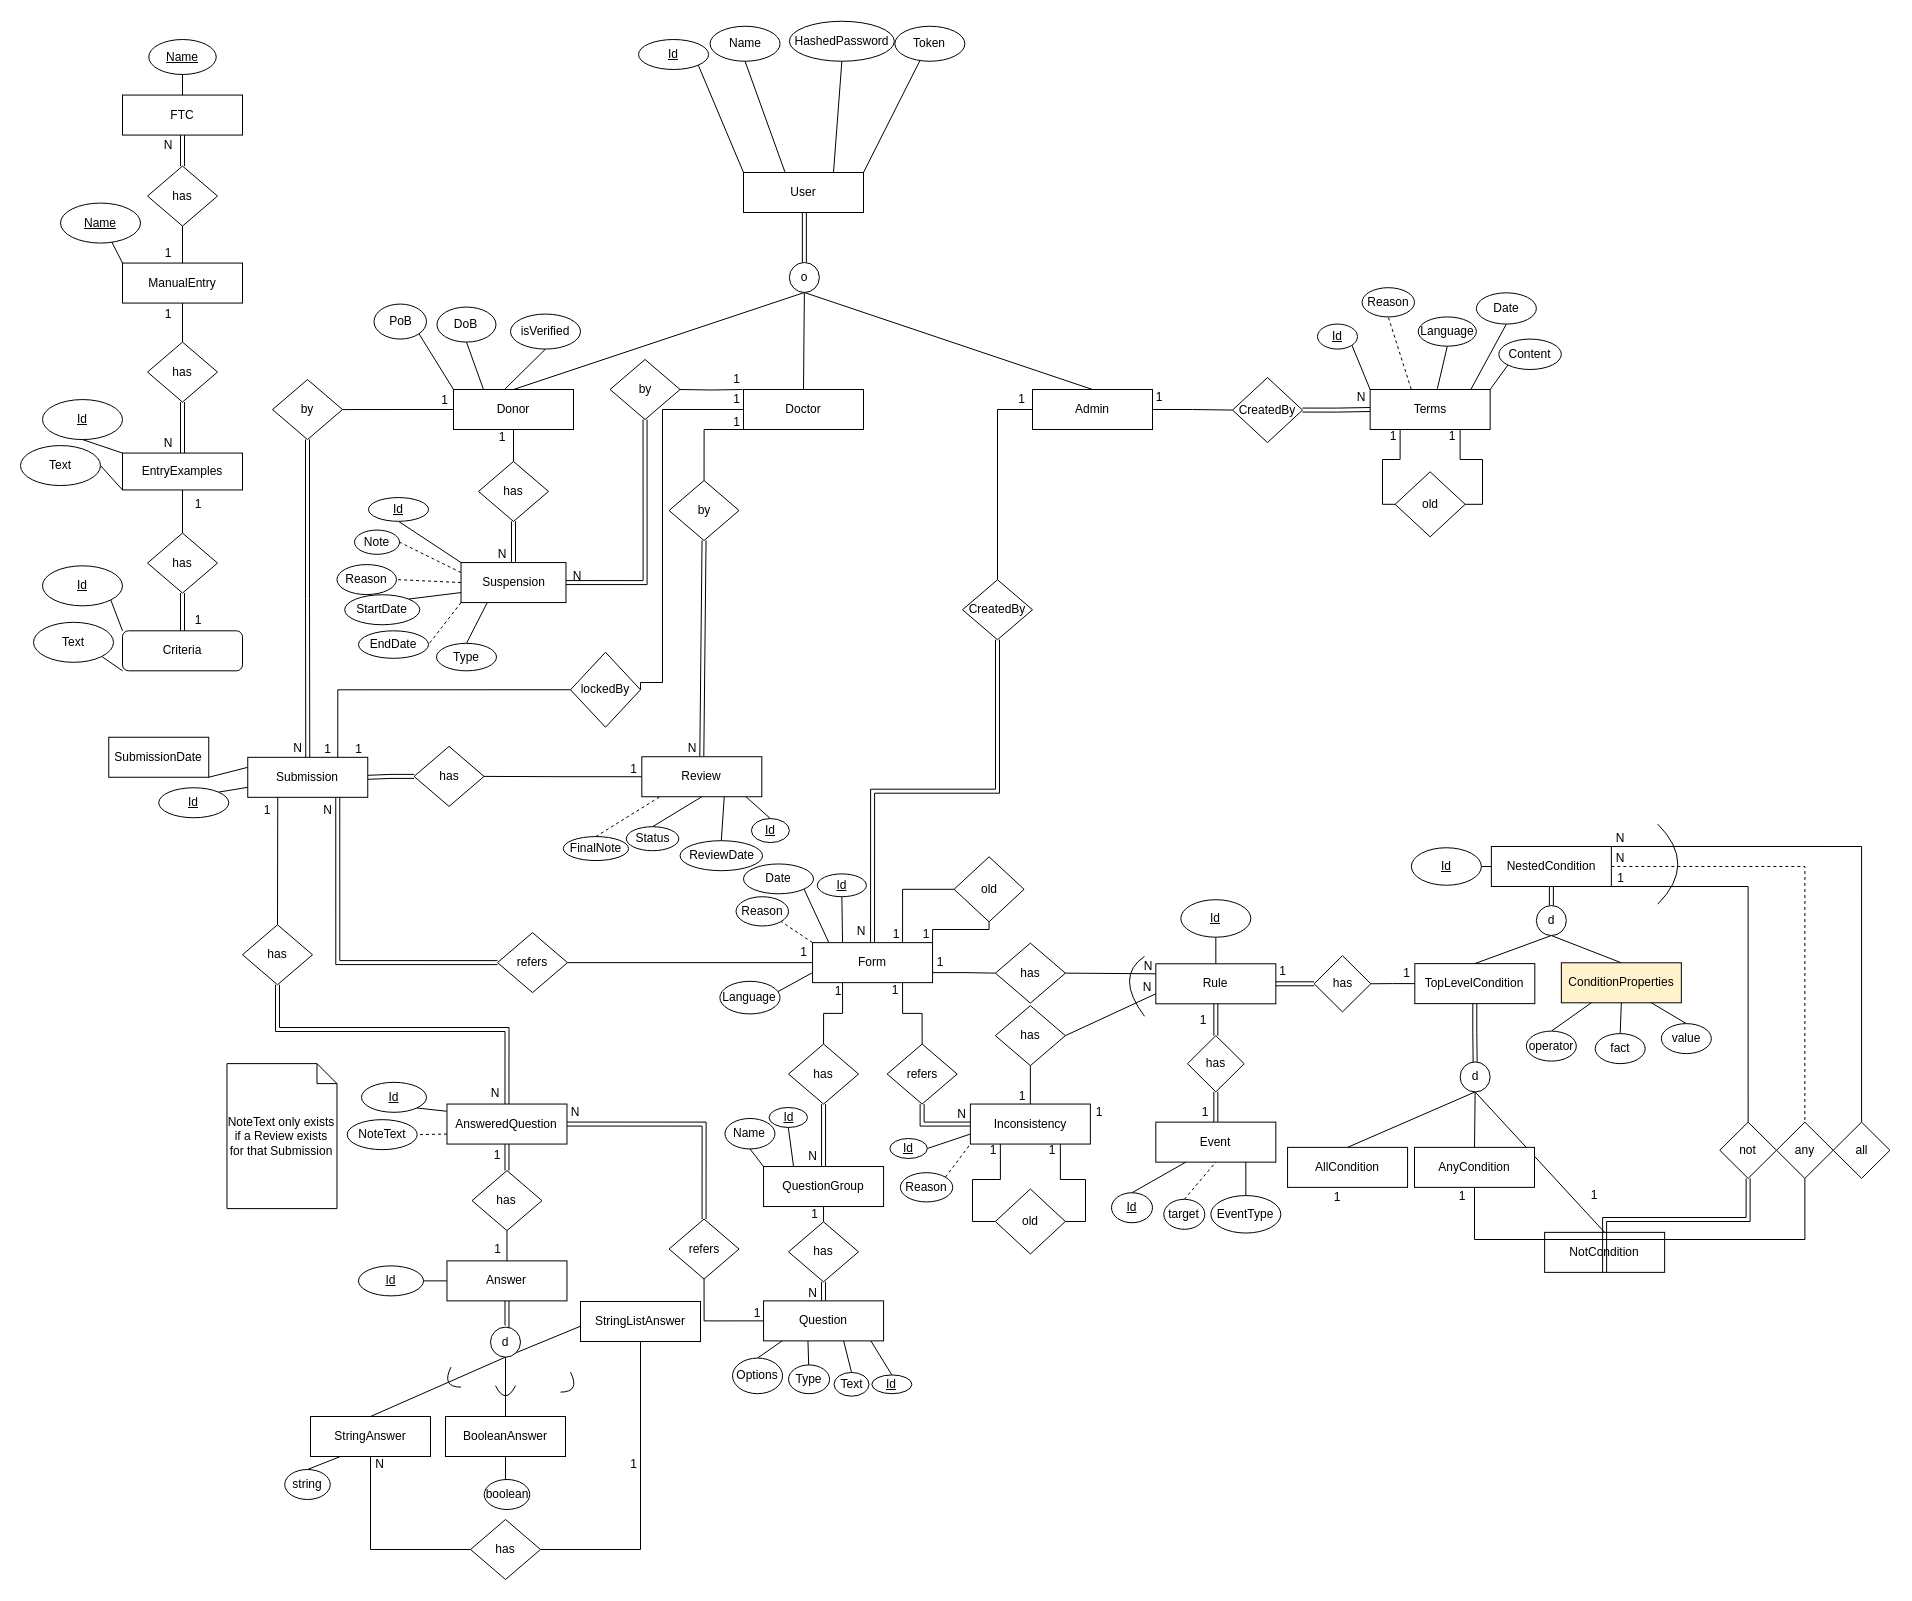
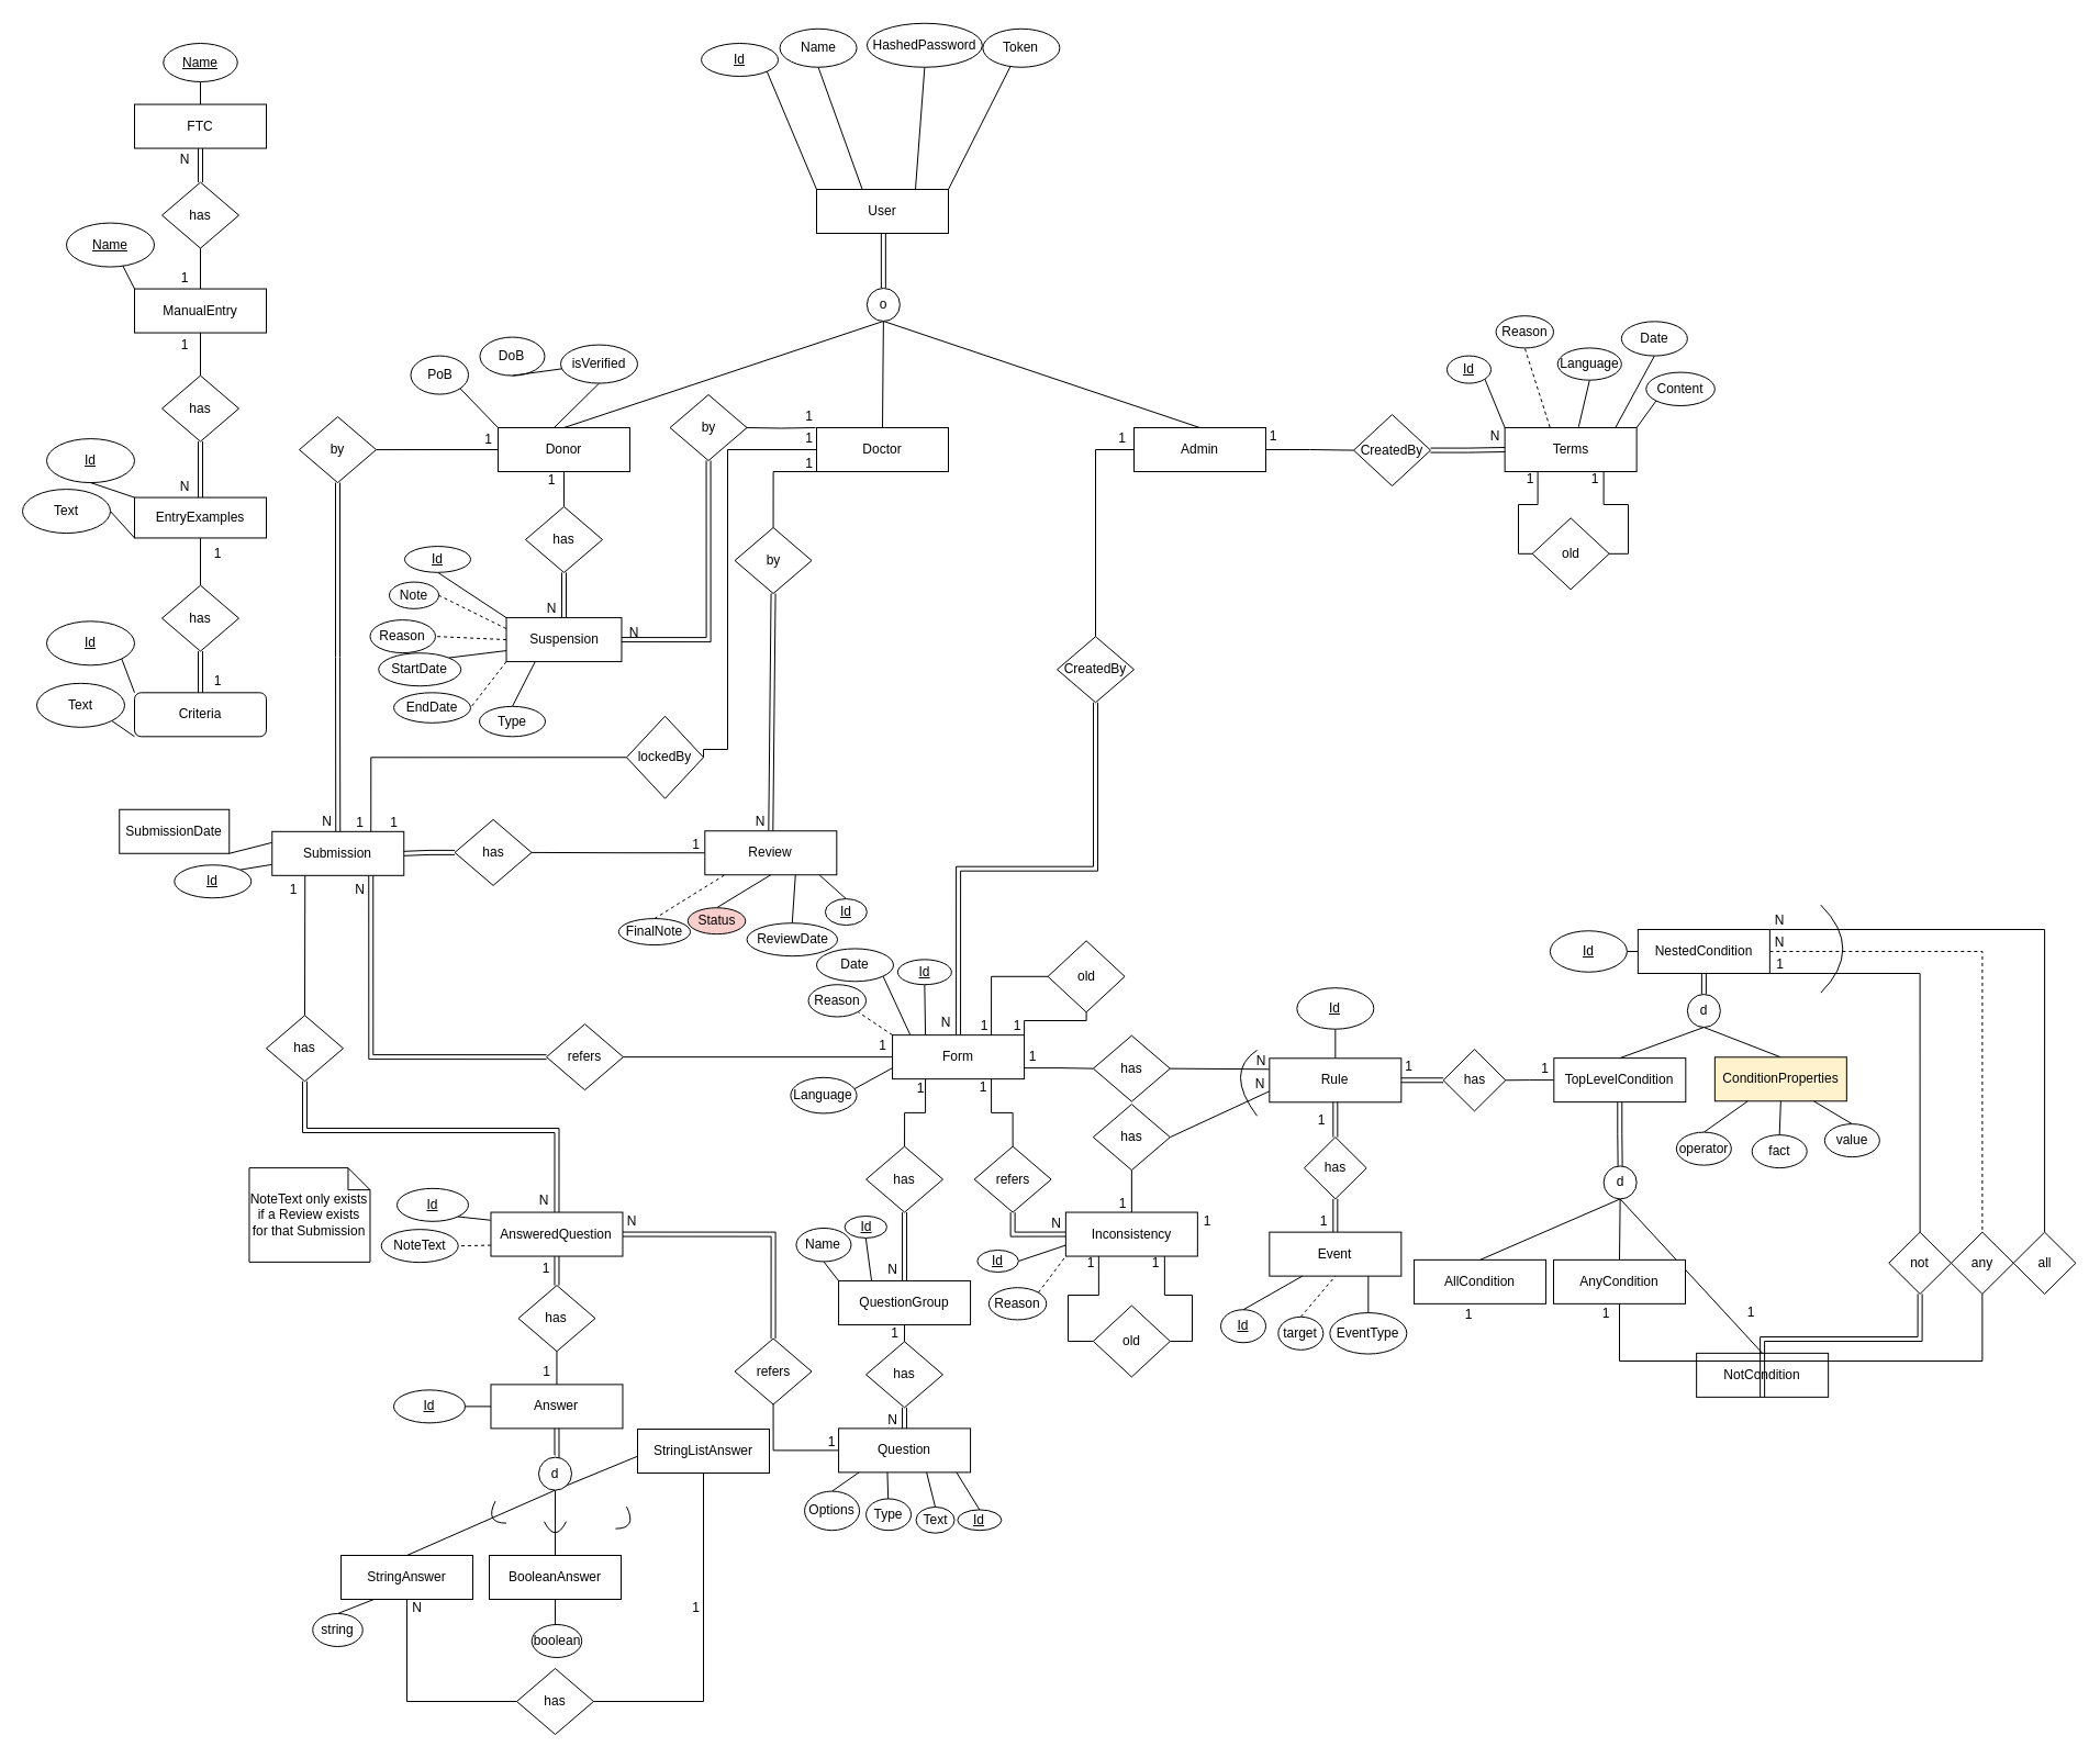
- <mxCell id="131" value="PoB" style="ellipse;whiteSpace=wrap;html=1;" parent="1" vertex="1"><mxGeometry x="373.5" y="303.57" width="52.5" height="35" as="geometry" /></mxCell>
+ <mxCell id="131" value="PoB" style="ellipse;whiteSpace=wrap;html=1;" parent="1" vertex="1"><mxGeometry x="373.5" y="323.57" width="52.5" height="35" as="geometry" /></mxCell>
- <mxCell id="132" style="rounded=0;orthogonalLoop=1;jettySize=auto;html=1;exitX=0.5;exitY=1;exitDx=0;exitDy=0;entryX=0.25;entryY=0;entryDx=0;entryDy=0;endArrow=none;endFill=0;" parent="1" source="130" target="214" edge="1"><mxGeometry relative="1" as="geometry" /></mxCell>
+ <mxCell id="132" style="rounded=0;orthogonalLoop=1;jettySize=auto;html=1;exitX=0.5;exitY=1;exitDx=0;exitDy=0;endArrow=none;endFill=0;" parent="1" source="130" target="104" edge="1"><mxGeometry relative="1" as="geometry" /></mxCell>
- <mxCell id="54" value="Status" style="ellipse;whiteSpace=wrap;html=1;" parent="1" vertex="1"><mxGeometry x="625.81" y="826.2" width="52.5" height="24" as="geometry" /></mxCell>
+ <mxCell id="54" value="Status" style="ellipse;whiteSpace=wrap;html=1;fillColor=#f8cecc;" parent="1" vertex="1"><mxGeometry x="625.81" y="826.2" width="52.5" height="24" as="geometry" /></mxCell>
- <mxCell id="93" value="NoteText only exists if a Review exists for that Submission" style="shape=note;size=20;whiteSpace=wrap;html=1;" parent="1" vertex="1"><mxGeometry x="226.47" y="1063.12" width="110" height="145" as="geometry" /></mxCell>
+ <mxCell id="93" value="NoteText only exists if a Review exists for that Submission" style="shape=note;size=20;whiteSpace=wrap;html=1;" parent="1" vertex="1"><mxGeometry x="226.47" y="1063.12" width="110" height="85.75" as="geometry" /></mxCell>
